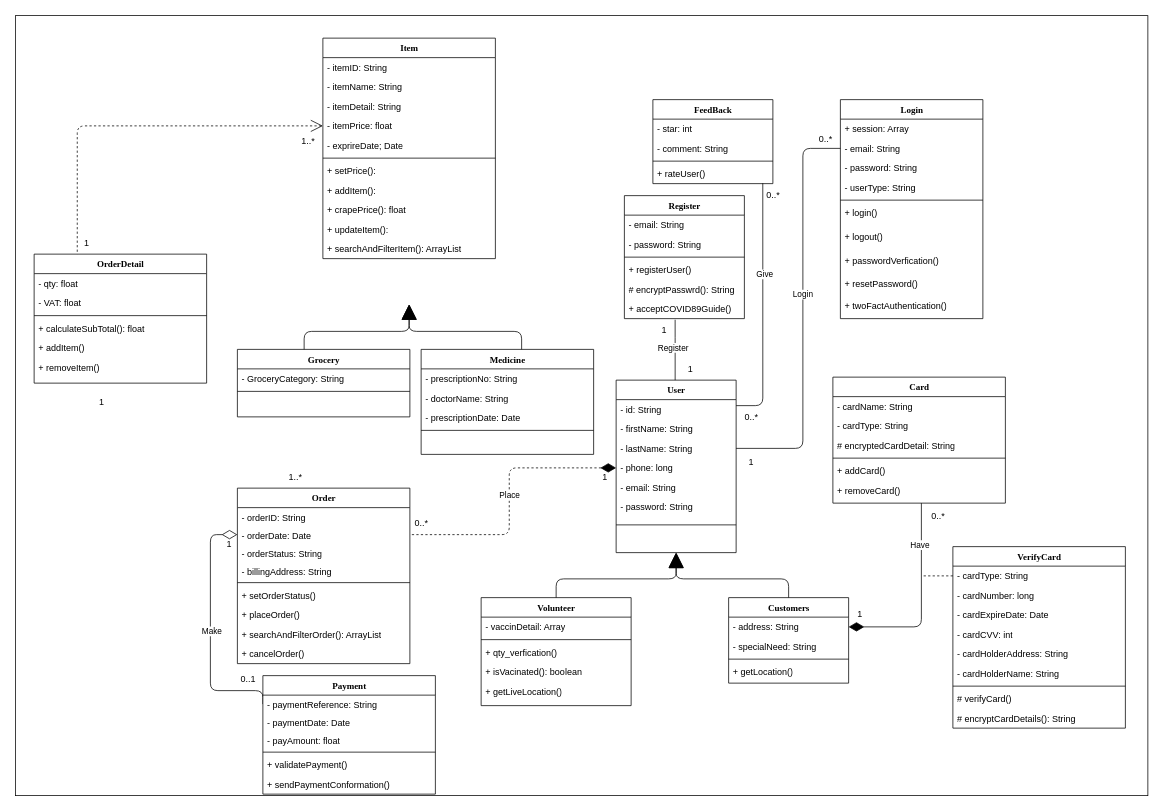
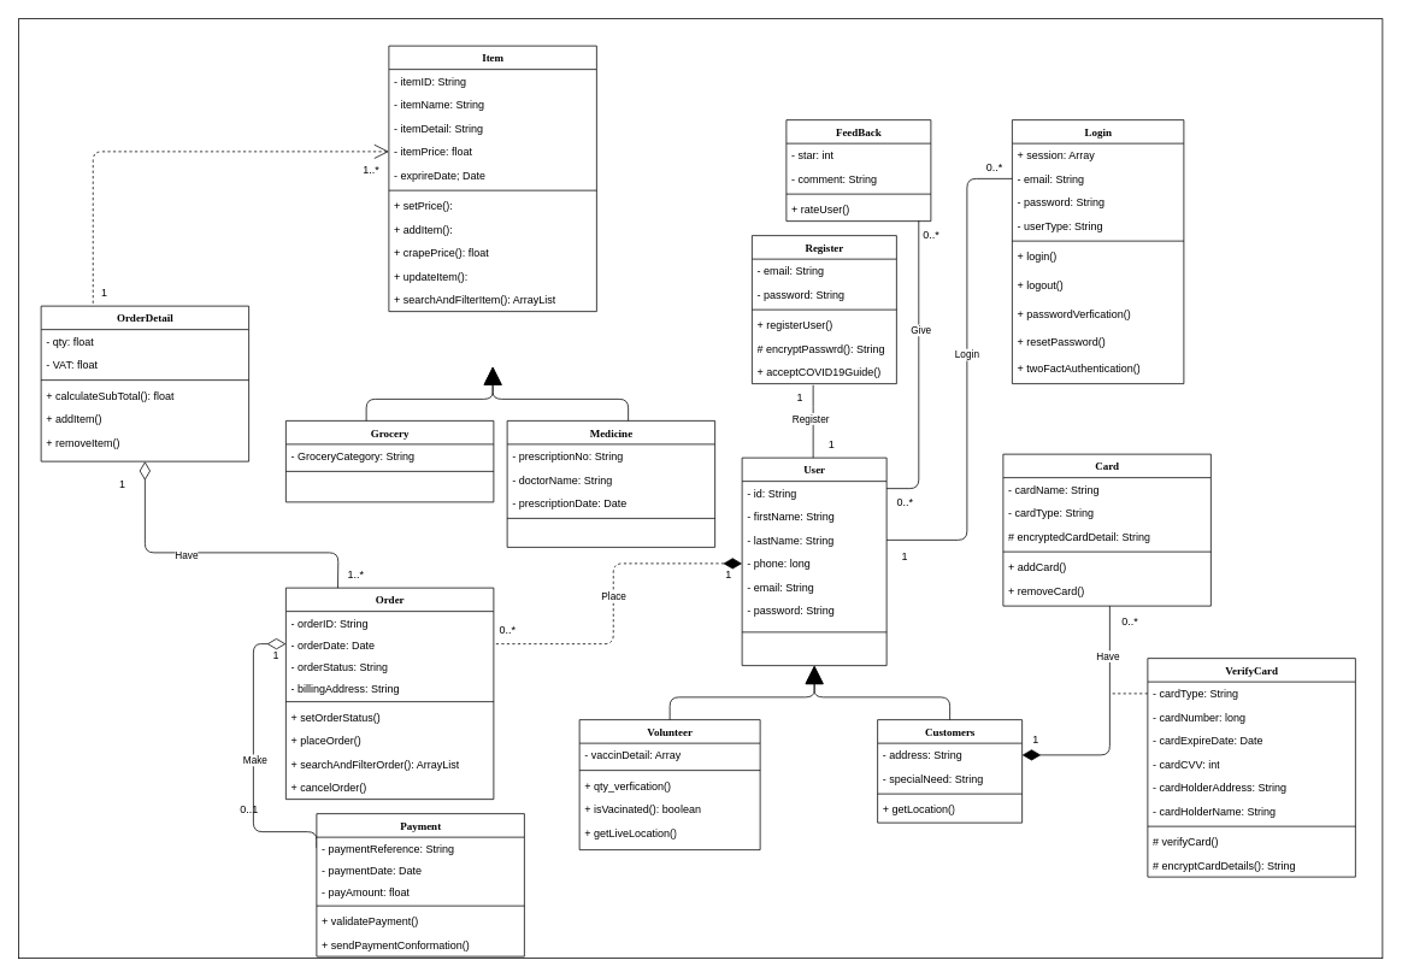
- <mxCell id="48" value="+ acceptCOVID89Guide()" style="text;html=1;strokeColor=none;fillColor=none;align=left;verticalAlign=top;spacingLeft=4;spacingRight=4;whiteSpace=wrap;overflow=hidden;rotatable=0;points=[[0,0.5],[1,0.5]];portConstraint=eastwest;" parent="42" vertex="1"><mxGeometry y="138" width="160" height="26" as="geometry" /></mxCell>
+ <mxCell id="48" value="+ acceptCOVID19Guide()" style="text;html=1;strokeColor=none;fillColor=none;align=left;verticalAlign=top;spacingLeft=4;spacingRight=4;whiteSpace=wrap;overflow=hidden;rotatable=0;points=[[0,0.5],[1,0.5]];portConstraint=eastwest;" parent="42" vertex="1"><mxGeometry y="138" width="160" height="26" as="geometry" /></mxCell>
+ <mxCell id="142" style="rounded=1;orthogonalLoop=1;jettySize=auto;html=1;entryX=0.25;entryY=0;entryDx=0;entryDy=0;endArrow=none;endFill=0;endSize=18;startSize=18;curved=0;startArrow=diamondThin;startFill=0;exitX=0.5;exitY=1;exitDx=0;exitDy=0;" parent="1" source="75" target="82" edge="1"><mxGeometry relative="1" as="geometry"><mxPoint x="156" y="550" as="sourcePoint" /><mxPoint x="373.5" y="625" as="targetPoint" /><Array as="points"><mxPoint x="160" y="611" /><mxPoint x="374" y="611" /></Array></mxGeometry></mxCell>
+ <mxCell id="143" value="Have" style="edgeLabel;html=1;align=center;verticalAlign=middle;resizable=0;points=[];" parent="142" vertex="1" connectable="0"><mxGeometry x="-0.176" y="-2" relative="1" as="geometry"><mxPoint as="offset" /></mxGeometry></mxCell>
- <mxCell id="122" value="0..1" style="text;html=1;align=center;verticalAlign=middle;resizable=0;points=[];autosize=1;strokeColor=none;fillColor=none;" parent="1" vertex="1"><mxGeometry x="310" y="890" width="40" height="30" as="geometry" /></mxCell>
+ <mxCell id="122" value="0..1" style="text;html=1;align=center;verticalAlign=middle;resizable=0;points=[];autosize=1;strokeColor=none;fillColor=none;" parent="1" vertex="1"><mxGeometry x="255" y="880" width="40" height="30" as="geometry" /></mxCell>
